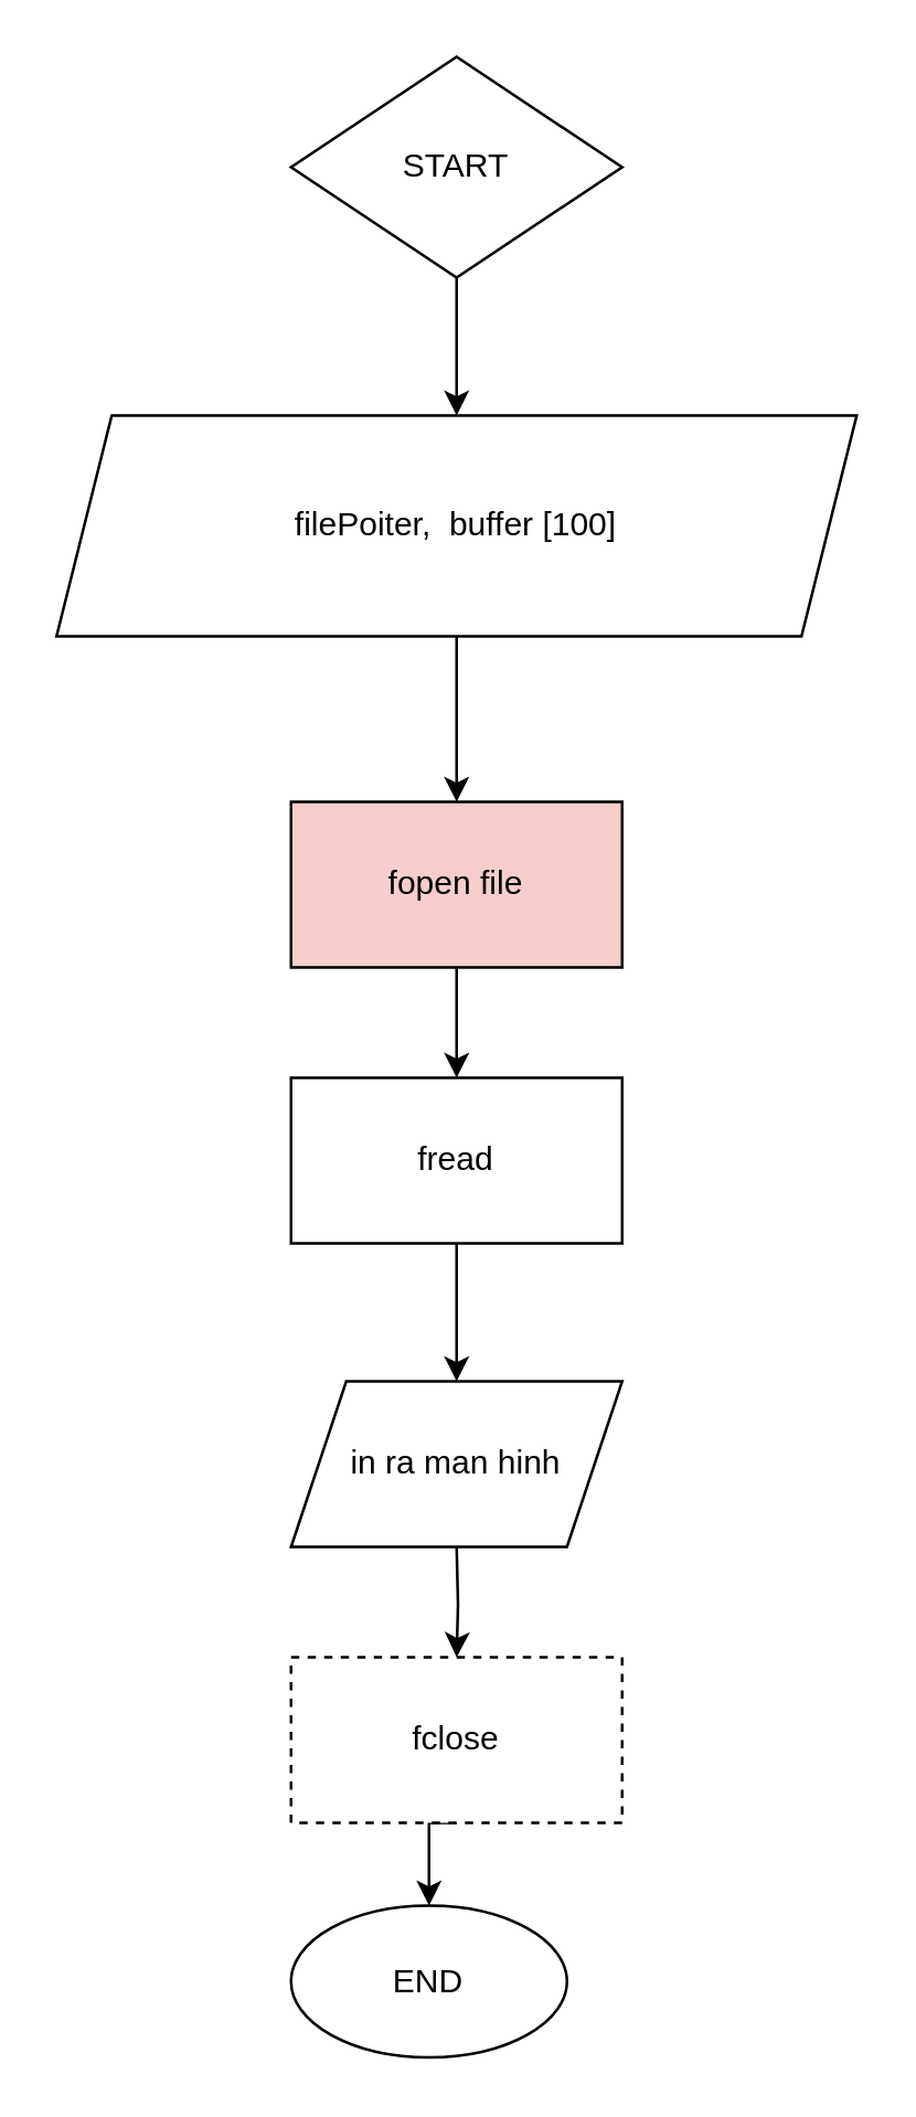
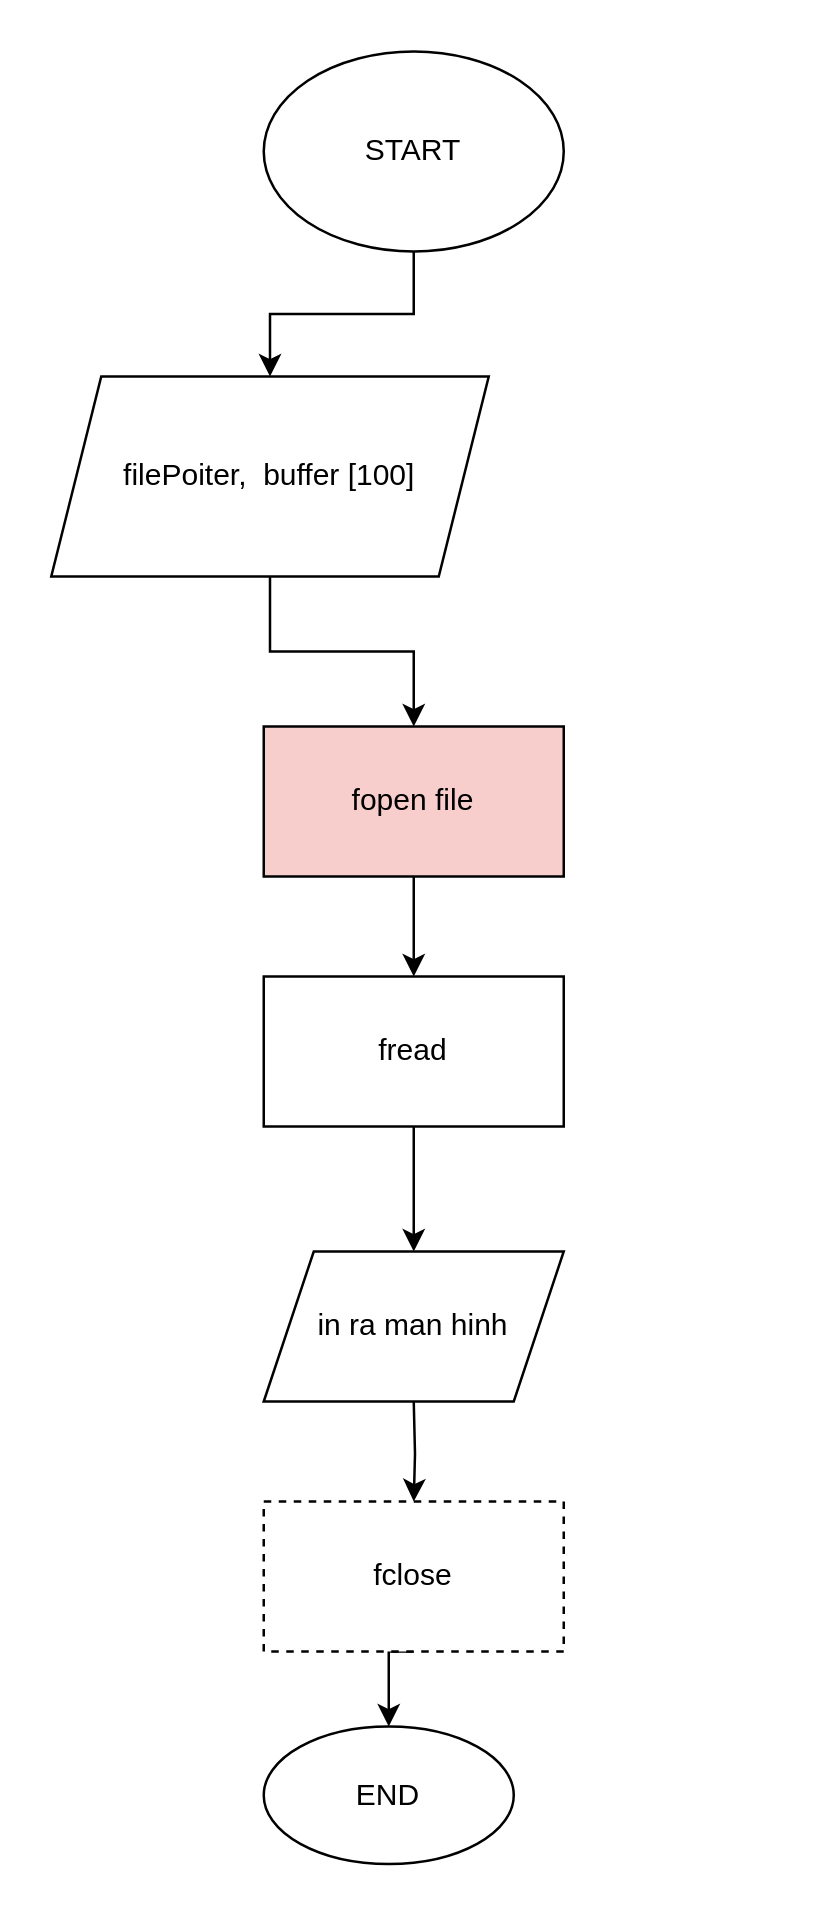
- <mxCell id="3" value="START" style="rhombus;whiteSpace=wrap;html=1;" parent="1" vertex="1"><mxGeometry x="105" y="20" width="120" height="80" as="geometry" /></mxCell>
+ <mxCell id="3" value="START" style="ellipse;whiteSpace=wrap;html=1;" parent="1" vertex="1"><mxGeometry x="105" y="20" width="120" height="80" as="geometry" /></mxCell>
- <mxCell id="5" value="filePoiter,&amp;nbsp; buffer [100]" style="shape=parallelogram;perimeter=parallelogramPerimeter;whiteSpace=wrap;html=1;fixedSize=1;" parent="1" vertex="1"><mxGeometry x="20" y="150" width="290" height="80" as="geometry" /></mxCell>
+ <mxCell id="5" value="filePoiter,&amp;nbsp; buffer [100]" style="shape=parallelogram;perimeter=parallelogramPerimeter;whiteSpace=wrap;html=1;fixedSize=1;" parent="1" vertex="1"><mxGeometry x="20" y="150" width="175" height="80" as="geometry" /></mxCell>
